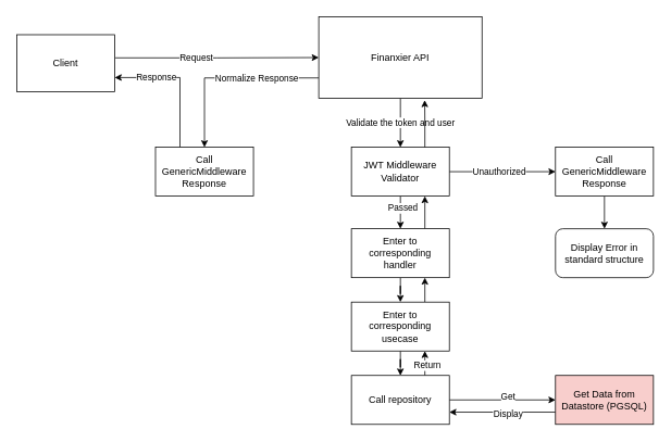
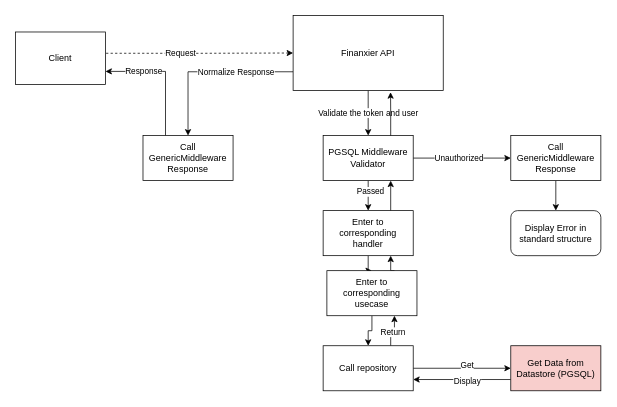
- <mxCell id="2" value="" style="edgeStyle=orthogonalEdgeStyle;rounded=0;orthogonalLoop=1;jettySize=auto;html=1;exitX=1.007;exitY=0.405;exitDx=0;exitDy=0;exitPerimeter=0;" edge="1" parent="1" source="4" target="8"><mxGeometry relative="1" as="geometry" /></mxCell>
+ <mxCell id="2" value="" style="edgeStyle=orthogonalEdgeStyle;rounded=0;orthogonalLoop=1;jettySize=auto;html=1;exitX=1.007;exitY=0.405;exitDx=0;exitDy=0;exitPerimeter=0;dashed=1;" edge="1" parent="1" source="4" target="8"><mxGeometry relative="1" as="geometry" /></mxCell>
- <mxCell id="13" value="JWT Middleware Validator" style="whiteSpace=wrap;html=1;rounded=0;" vertex="1" parent="1"><mxGeometry x="430" y="180" width="120" height="60" as="geometry" /></mxCell>
+ <mxCell id="13" value="PGSQL Middleware Validator" style="whiteSpace=wrap;html=1;rounded=0;" vertex="1" parent="1"><mxGeometry x="430" y="180" width="120" height="60" as="geometry" /></mxCell>
- <mxCell id="22" value="Enter to corresponding usecase" style="whiteSpace=wrap;html=1;rounded=0;" vertex="1" parent="1"><mxGeometry x="430" y="370" width="120" height="60" as="geometry" /></mxCell>
+ <mxCell id="22" value="Enter to corresponding usecase" style="whiteSpace=wrap;html=1;rounded=0;" vertex="1" parent="1"><mxGeometry x="435" y="360" width="120" height="60" as="geometry" /></mxCell>
